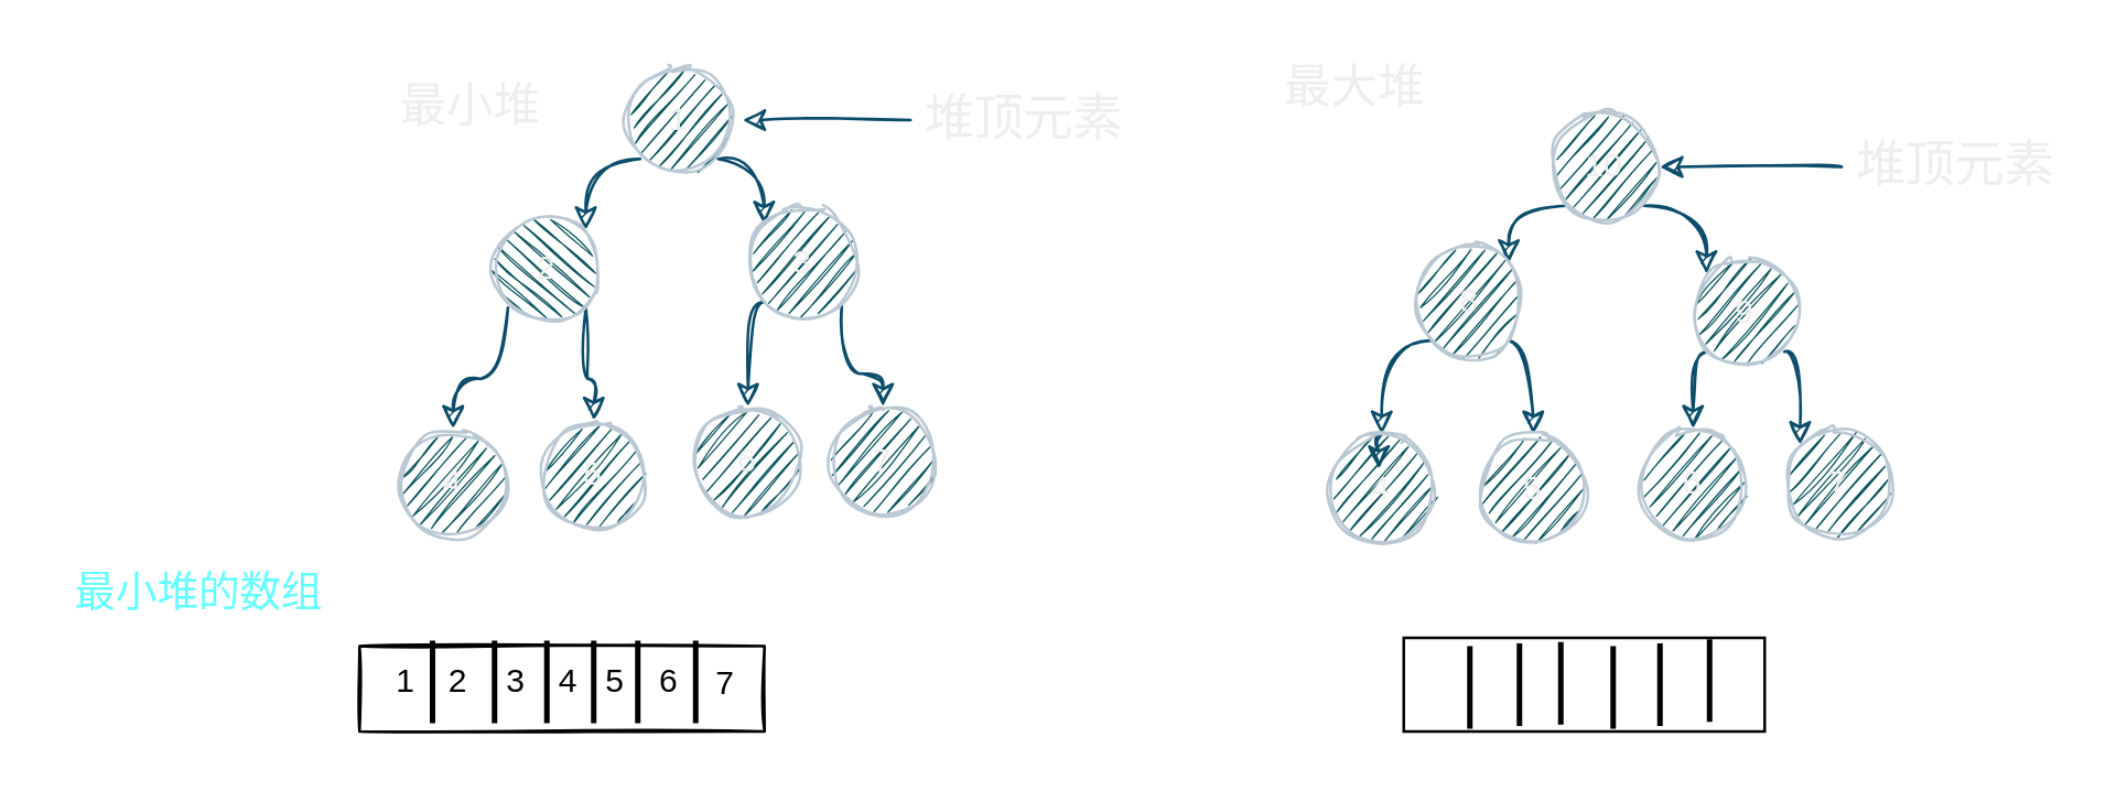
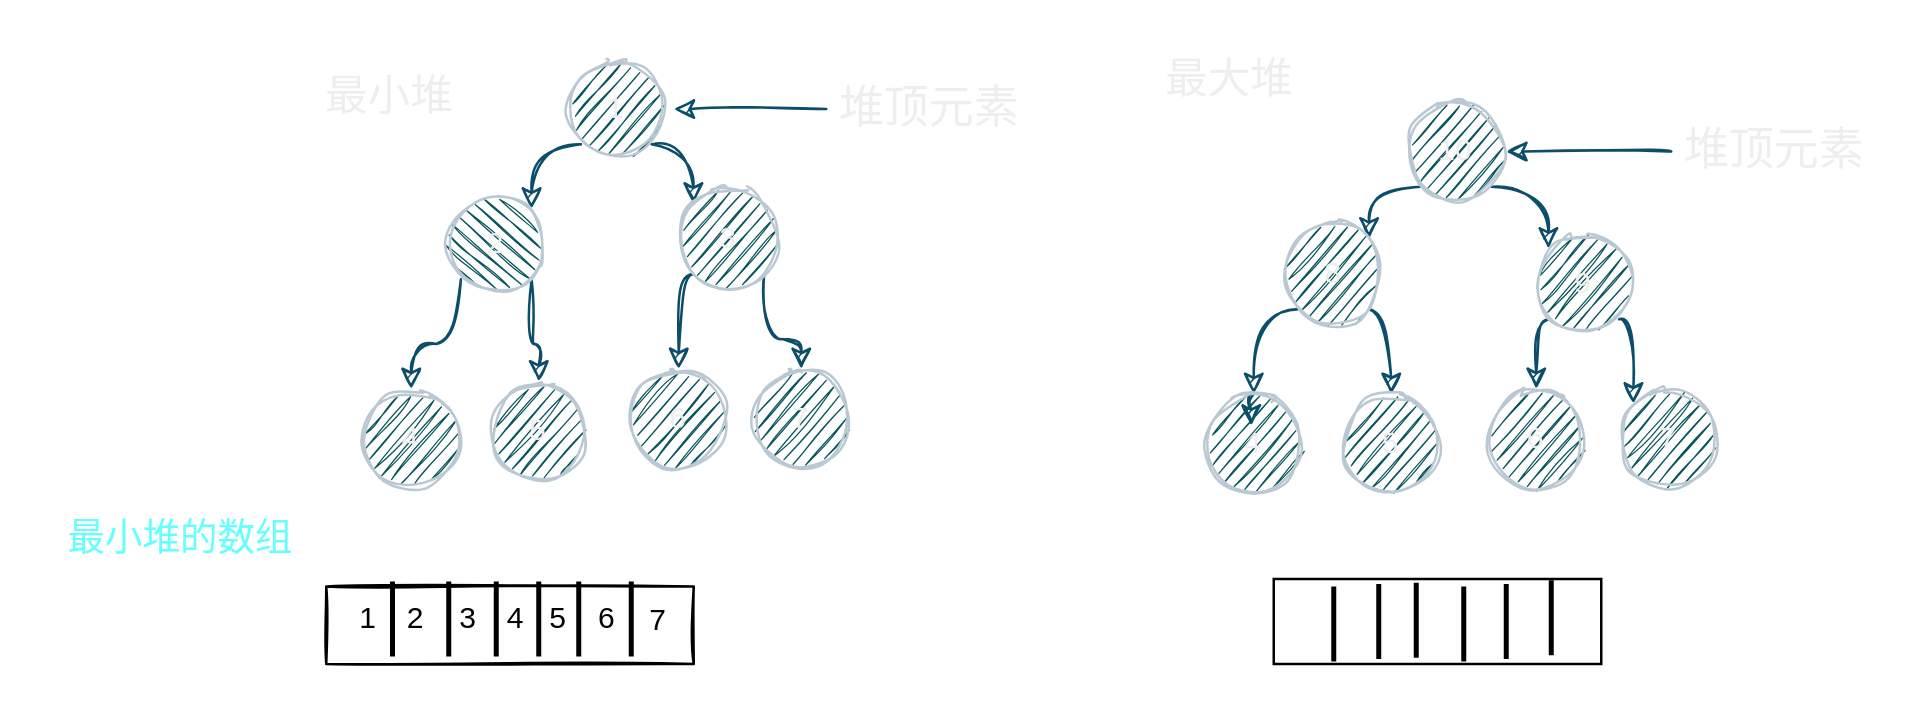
- <mxCell id="15" value="最小堆" style="text;html=1;align=center;verticalAlign=middle;resizable=0;points=[];autosize=1;strokeColor=none;fontColor=#EEEEEE;fontSize=17;sketch=1;" parent="1" vertex="1"><mxGeometry x="139" y="27" width="61" height="24" as="geometry" /></mxCell>
+ <mxCell id="15" value="最小堆" style="text;html=1;align=center;verticalAlign=middle;resizable=0;points=[];autosize=1;strokeColor=none;fontColor=#EEEEEE;fontSize=17;sketch=1;" parent="1" vertex="1"><mxGeometry x="124" y="27" width="61" height="24" as="geometry" /></mxCell>
